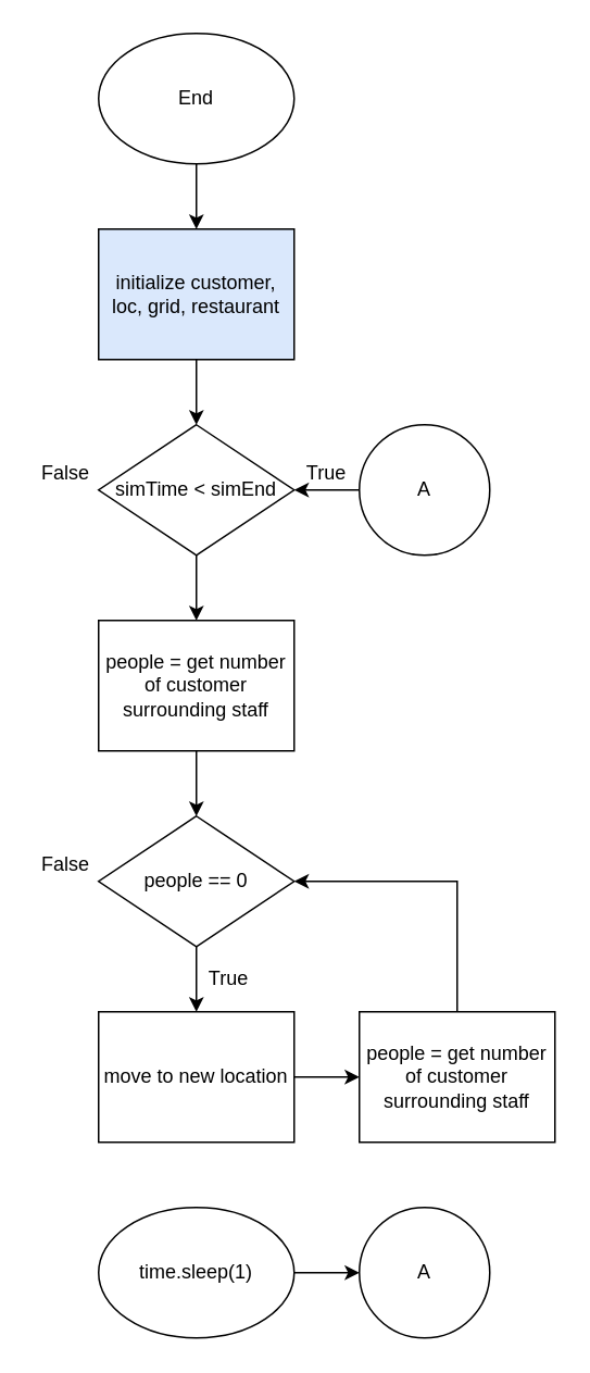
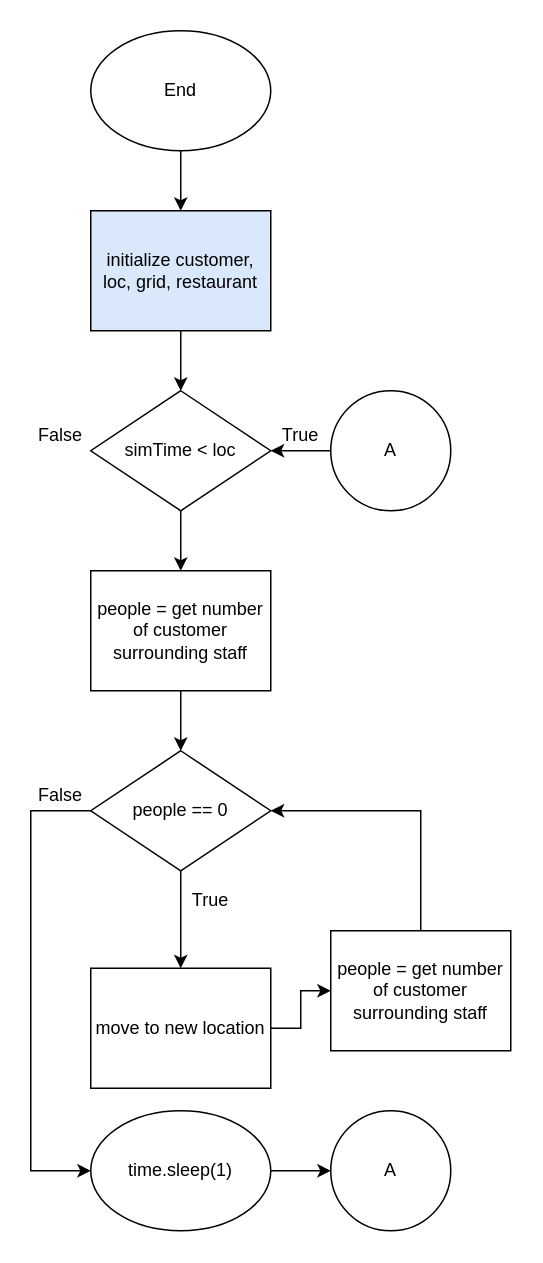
- <mxCell id="7" value="simTime &amp;lt; simEnd" style="rhombus;whiteSpace=wrap;html=1;" vertex="1" parent="1"><mxGeometry x="60" y="260" width="120" height="80" as="geometry" /></mxCell>
+ <mxCell id="7" value="simTime &amp;lt; loc" style="rhombus;whiteSpace=wrap;html=1;" vertex="1" parent="1"><mxGeometry x="60" y="260" width="120" height="80" as="geometry" /></mxCell>
+ <mxCell id="11" style="edgeStyle=orthogonalEdgeStyle;rounded=0;orthogonalLoop=1;jettySize=auto;html=1;entryX=0;entryY=0.5;entryDx=0;entryDy=0;" edge="1" parent="1" source="12" target="18"><mxGeometry relative="1" as="geometry"><Array as="points"><mxPoint x="20" y="540" /><mxPoint x="20" y="780" /></Array></mxGeometry></mxCell>
- <mxCell id="14" value="move to new location" style="rounded=0;whiteSpace=wrap;html=1;" vertex="1" parent="1"><mxGeometry x="60" y="620" width="120" height="80" as="geometry" /></mxCell>
+ <mxCell id="14" value="move to new location" style="rounded=0;whiteSpace=wrap;html=1;" vertex="1" parent="1"><mxGeometry x="60" y="645" width="120" height="80" as="geometry" /></mxCell>
